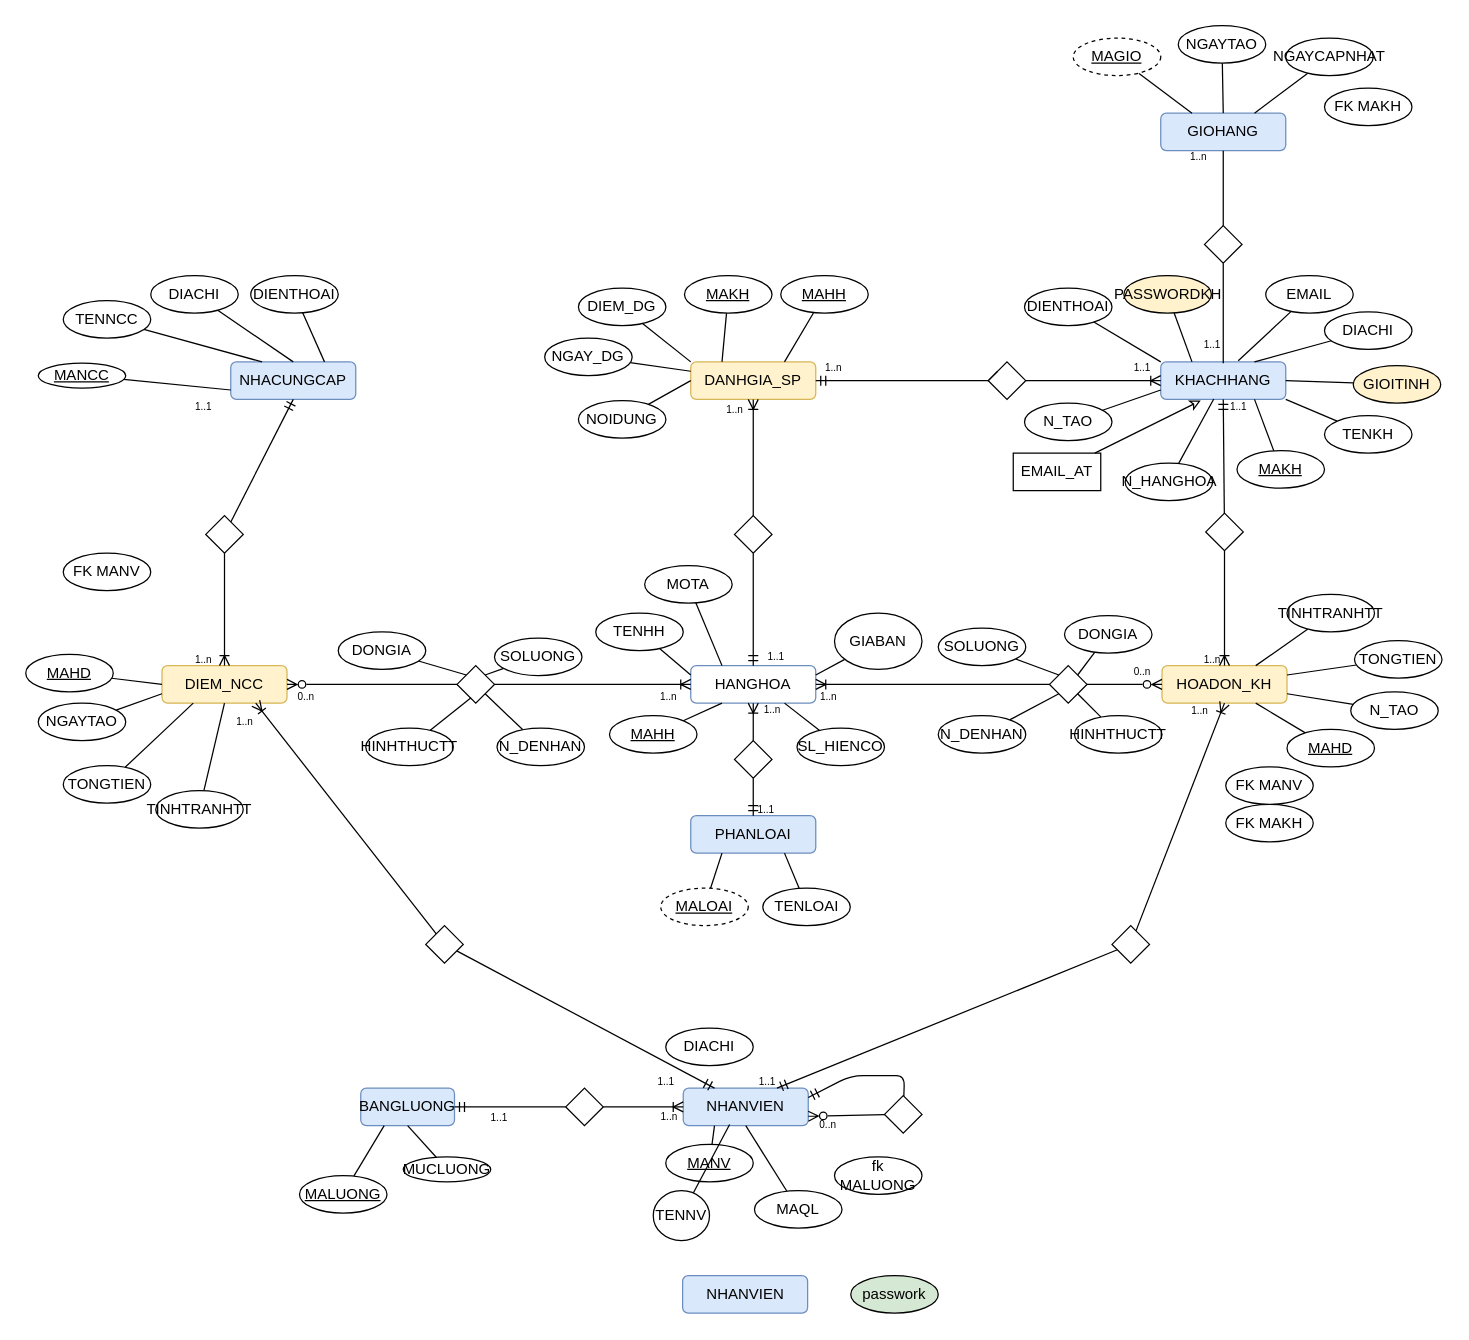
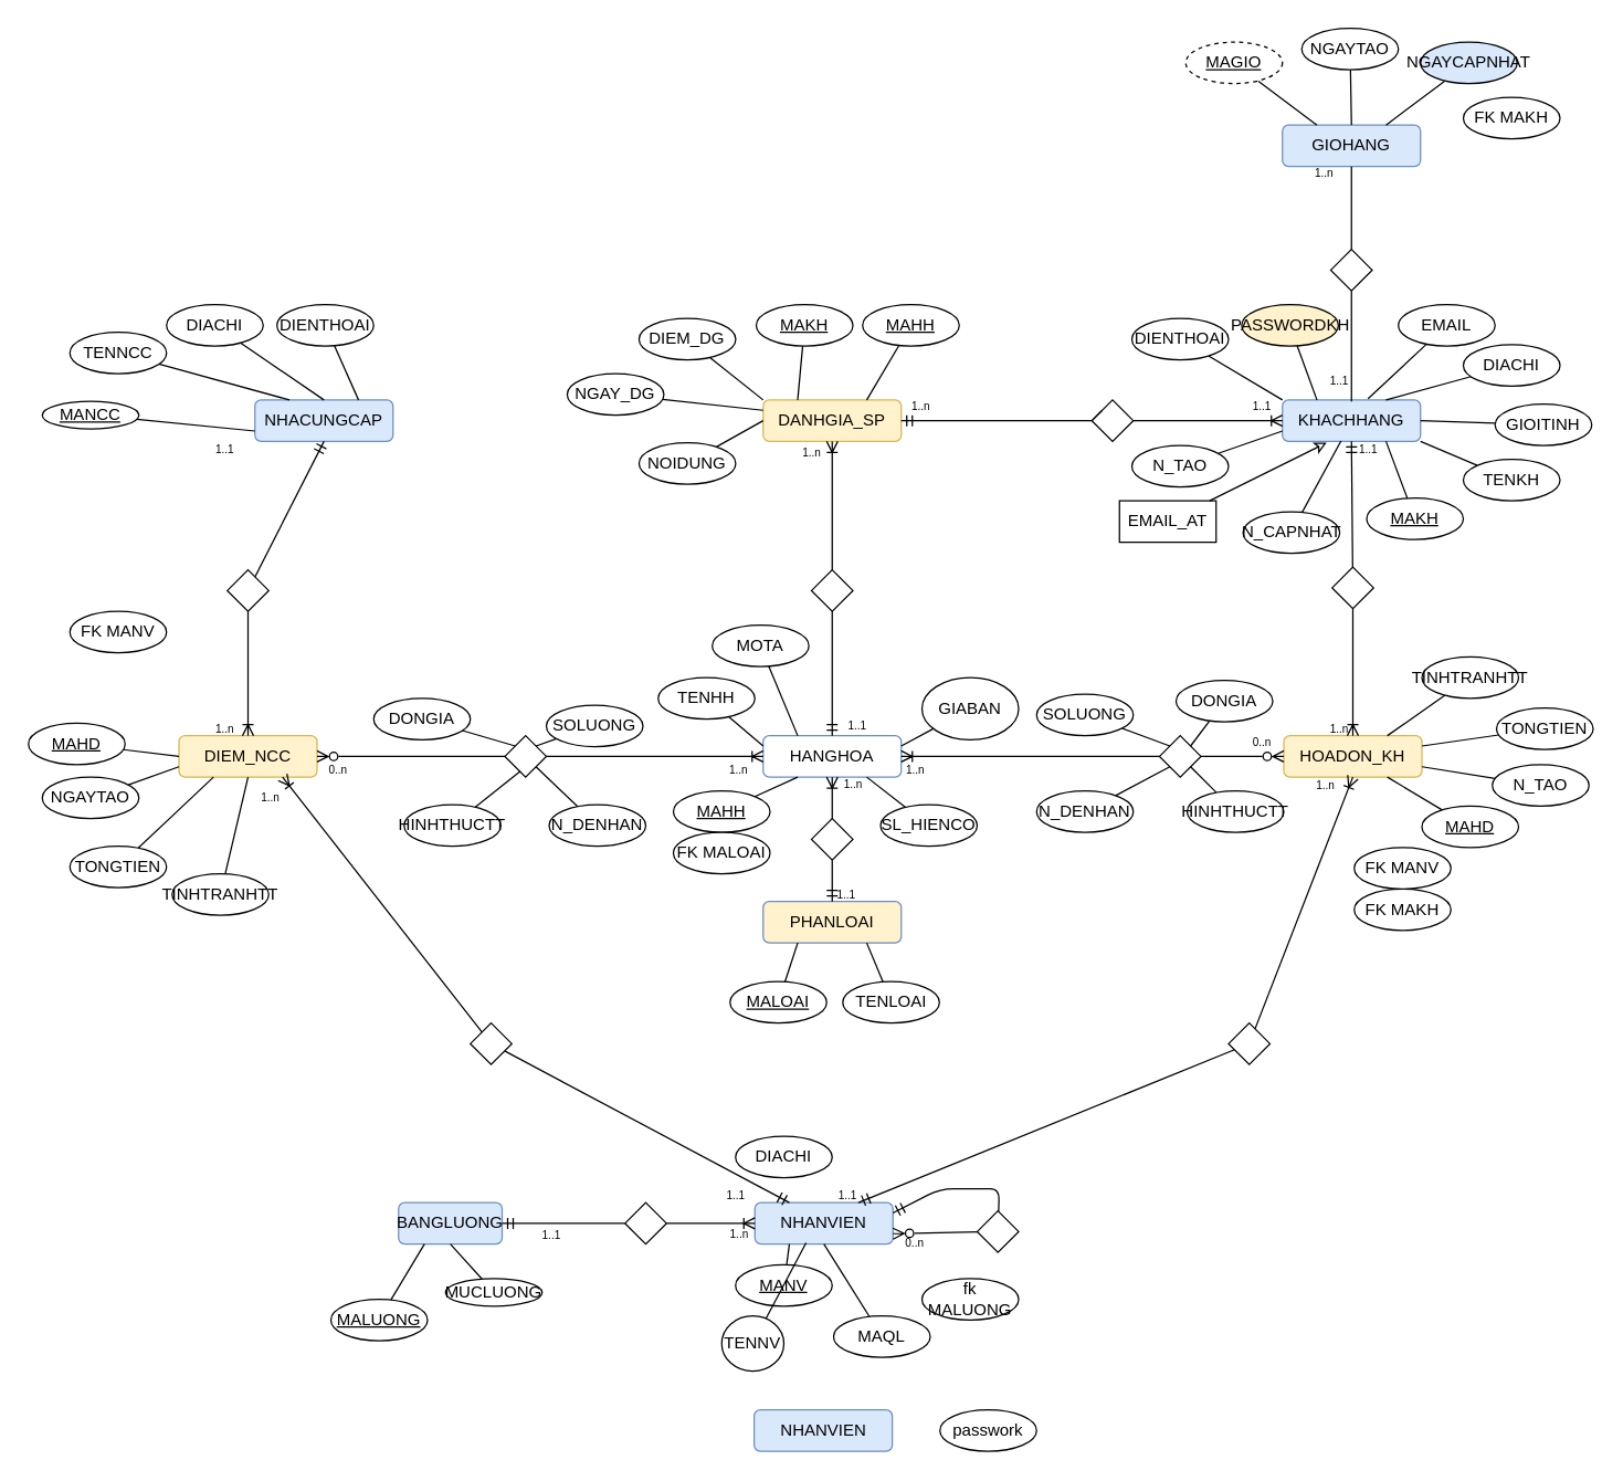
- <mxCell id="125" value="NGAYCAPNHAT" style="ellipse;whiteSpace=wrap;html=1;shadow=0;" parent="1" vertex="1"><mxGeometry x="1028" y="30" width="70" height="30" as="geometry" /></mxCell>
+ <mxCell id="125" value="NGAYCAPNHAT" style="ellipse;whiteSpace=wrap;html=1;shadow=0;fillColor=#dae8fc;" parent="1" vertex="1"><mxGeometry x="1028" y="30" width="70" height="30" as="geometry" /></mxCell>
- <mxCell id="90" value="NGAY_DG" style="ellipse;whiteSpace=wrap;html=1;fontStyle=0;shadow=0;" parent="1" vertex="1"><mxGeometry x="435.14" y="270" width="70" height="30" as="geometry" /></mxCell>
+ <mxCell id="90" value="NGAY_DG" style="ellipse;whiteSpace=wrap;html=1;fontStyle=0;shadow=0;" parent="1" vertex="1"><mxGeometry x="410.14" y="270" width="70" height="30" as="geometry" /></mxCell>
- <mxCell id="168" value="GIOITINH" style="ellipse;whiteSpace=wrap;html=1;shadow=0;fillColor=#fff2cc;" parent="1" vertex="1"><mxGeometry x="1082" y="292" width="70" height="30" as="geometry" /></mxCell>
+ <mxCell id="168" value="GIOITINH" style="ellipse;whiteSpace=wrap;html=1;shadow=0;" parent="1" vertex="1"><mxGeometry x="1082" y="292" width="70" height="30" as="geometry" /></mxCell>
- <mxCell id="175" value="N_HANGHOA" style="ellipse;whiteSpace=wrap;html=1;shadow=0;" parent="1" vertex="1"><mxGeometry x="899.5" y="370" width="70" height="30" as="geometry" /></mxCell>
+ <mxCell id="175" value="N_CAPNHAT" style="ellipse;whiteSpace=wrap;html=1;shadow=0;" parent="1" vertex="1"><mxGeometry x="899.5" y="370" width="70" height="30" as="geometry" /></mxCell>
+ <mxCell id="22" value="FK MALOAI" style="ellipse;whiteSpace=wrap;html=1;shadow=0;" parent="1" vertex="1"><mxGeometry x="487" y="602" width="70" height="30" as="geometry" /></mxCell>
- <mxCell id="19" value="PHANLOAI" style="rounded=1;whiteSpace=wrap;html=1;shadow=0;fillColor=#dae8fc;strokeColor=#6c8ebf;" parent="1" vertex="1"><mxGeometry x="552" y="652" width="100" height="30" as="geometry" /></mxCell>
+ <mxCell id="19" value="PHANLOAI" style="rounded=1;whiteSpace=wrap;html=1;shadow=0;fillColor=#fff2cc;strokeColor=#6c8ebf;" parent="1" vertex="1"><mxGeometry x="552" y="652" width="100" height="30" as="geometry" /></mxCell>
- <mxCell id="21" value="MALOAI" style="ellipse;whiteSpace=wrap;html=1;fontStyle=4;shadow=0;dashed=1;" parent="1" vertex="1"><mxGeometry x="528" y="710" width="70" height="30" as="geometry" /></mxCell>
+ <mxCell id="21" value="MALOAI" style="ellipse;whiteSpace=wrap;html=1;fontStyle=4;shadow=0;" parent="1" vertex="1"><mxGeometry x="528" y="710" width="70" height="30" as="geometry" /></mxCell>
- <mxCell id="172" value="passwork" style="ellipse;whiteSpace=wrap;html=1;fontStyle=0;shadow=0;fillColor=#d5e8d4;" parent="1" vertex="1"><mxGeometry x="680" y="1020" width="70" height="30" as="geometry" /></mxCell>
+ <mxCell id="172" value="passwork" style="ellipse;whiteSpace=wrap;html=1;fontStyle=0;shadow=0;" parent="1" vertex="1"><mxGeometry x="680" y="1020" width="70" height="30" as="geometry" /></mxCell>
